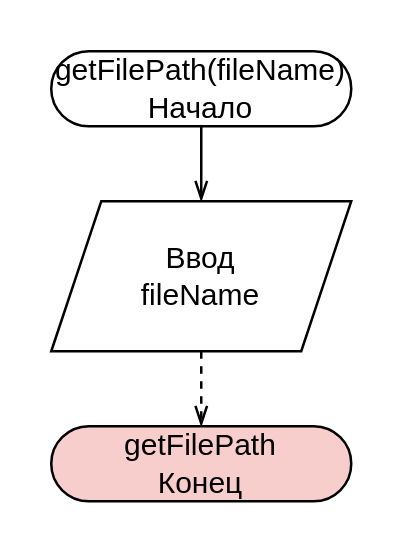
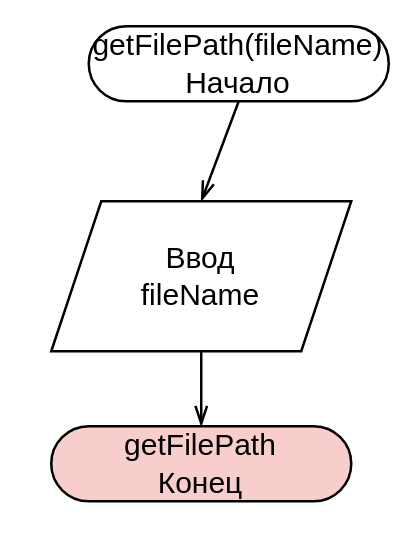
- <mxCell id="2" value="getFilePath(fileName)&lt;br&gt;Начало" style="rounded=1;whiteSpace=wrap;html=1;perimeterSpacing=0;arcSize=50;" vertex="1" parent="1"><mxGeometry width="120" height="30" as="geometry" x="20" y="20" /></mxCell>
+ <mxCell id="2" value="getFilePath(fileName)&lt;br&gt;Начало" style="rounded=1;whiteSpace=wrap;html=1;perimeterSpacing=0;arcSize=50;" vertex="1" parent="1"><mxGeometry x="35" y="10" width="120" height="30" as="geometry" /></mxCell>
- <mxCell id="6" value="" style="endArrow=openThin;html=1;fontFamily=Times New Roman;fontSize=14;endFill=0;entryX=0.5;entryY=0;entryDx=0;entryDy=0;exitX=0.5;exitY=1;exitDx=0;exitDy=0;dashed=1;" edge="1" parent="1" source="3" target="4"><mxGeometry width="50" height="50" relative="1" as="geometry"><mxPoint x="140" y="141" as="sourcePoint" /><mxPoint x="220" y="140" as="targetPoint" /></mxGeometry></mxCell>
+ <mxCell id="6" value="" style="endArrow=openThin;html=1;fontFamily=Times New Roman;fontSize=14;endFill=0;entryX=0.5;entryY=0;entryDx=0;entryDy=0;exitX=0.5;exitY=1;exitDx=0;exitDy=0;" edge="1" parent="1" source="3" target="4"><mxGeometry width="50" height="50" relative="1" as="geometry"><mxPoint x="140" y="141" as="sourcePoint" /><mxPoint x="220" y="140" as="targetPoint" /></mxGeometry></mxCell>
